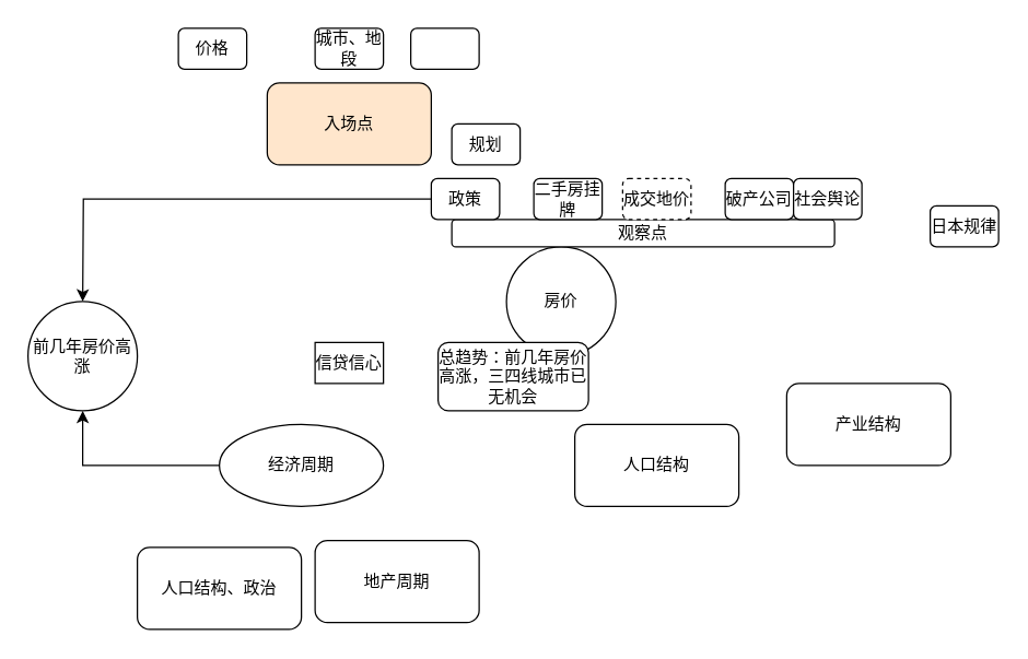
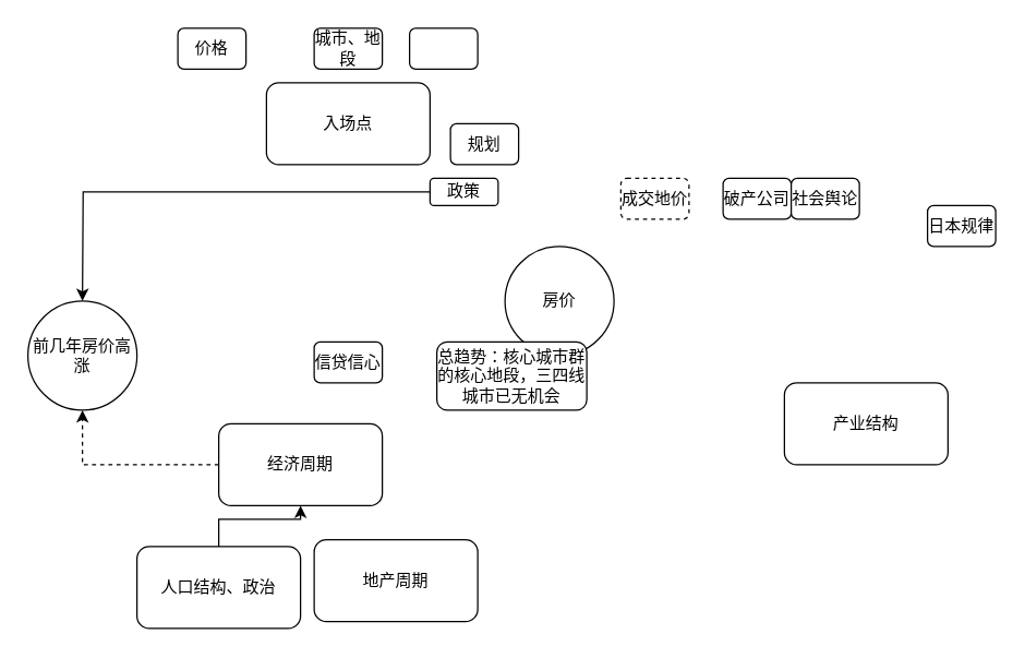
- <mxCell id="3" value="入场点" style="rounded=1;whiteSpace=wrap;html=1;fillColor=#ffe6cc;" vertex="1" parent="1"><mxGeometry x="195" y="60" width="120" height="60" as="geometry" /></mxCell>
+ <mxCell id="3" value="入场点" style="rounded=1;whiteSpace=wrap;html=1;" vertex="1" parent="1"><mxGeometry x="195" y="60" width="120" height="60" as="geometry" /></mxCell>
- <mxCell id="17" value="政策" style="rounded=1;whiteSpace=wrap;html=1;" vertex="1" parent="1"><mxGeometry x="315" y="130" width="50" height="30" as="geometry" /></mxCell>
+ <mxCell id="17" value="政策" style="rounded=1;whiteSpace=wrap;html=1;" vertex="1" parent="1"><mxGeometry x="315" y="130" width="50" height="20" as="geometry" /></mxCell>
- <mxCell id="14" value="二手房挂牌" style="rounded=1;whiteSpace=wrap;html=1;" vertex="1" parent="1"><mxGeometry x="390" y="130" width="50" height="30" as="geometry" /></mxCell>
- <mxCell id="13" value="观察点" style="rounded=1;whiteSpace=wrap;html=1;" vertex="1" parent="1"><mxGeometry x="330" y="160" width="280" height="20" as="geometry" /></mxCell>
- <mxCell id="10" value="信贷信心" style="whiteSpace=wrap;html=1;rounded=0;" vertex="1" parent="1"><mxGeometry x="230" y="250" width="50" height="30" as="geometry" /></mxCell>
+ <mxCell id="10" value="信贷信心" style="rounded=1;whiteSpace=wrap;html=1;" vertex="1" parent="1"><mxGeometry x="230" y="250" width="50" height="30" as="geometry" /></mxCell>
- <mxCell id="18" value="总趋势：前几年房价高涨，三四线城市已无机会" style="rounded=1;whiteSpace=wrap;html=1;" vertex="1" parent="1"><mxGeometry x="320" y="250" width="110" height="50" as="geometry" /></mxCell>
+ <mxCell id="18" value="总趋势：核心城市群的核心地段，三四线城市已无机会" style="rounded=1;whiteSpace=wrap;html=1;" vertex="1" parent="1"><mxGeometry x="320" y="250" width="110" height="50" as="geometry" /></mxCell>
- <mxCell id="7" style="edgeStyle=orthogonalEdgeStyle;rounded=0;orthogonalLoop=1;jettySize=auto;html=1;exitX=0;exitY=0.5;exitDx=0;exitDy=0;" edge="1" parent="1" source="8" target="22"><mxGeometry relative="1" as="geometry" /></mxCell>
+ <mxCell id="7" style="edgeStyle=orthogonalEdgeStyle;rounded=0;orthogonalLoop=1;jettySize=auto;html=1;exitX=0;exitY=0.5;exitDx=0;exitDy=0;dashed=1;" edge="1" parent="1" source="8" target="22"><mxGeometry relative="1" as="geometry" /></mxCell>
- <mxCell id="8" value="经济周期" style="ellipse;whiteSpace=wrap;html=1;" vertex="1" parent="1"><mxGeometry x="160" y="310" width="120" height="60" as="geometry" /></mxCell>
+ <mxCell id="8" value="经济周期" style="rounded=1;whiteSpace=wrap;html=1;" vertex="1" parent="1"><mxGeometry x="160" y="310" width="120" height="60" as="geometry" /></mxCell>
- <mxCell id="11" value="人口结构" style="rounded=1;whiteSpace=wrap;html=1;" vertex="1" parent="1"><mxGeometry x="420" y="310" width="120" height="60" as="geometry" /></mxCell>
+ <mxCell id="23" style="edgeStyle=orthogonalEdgeStyle;rounded=0;orthogonalLoop=1;jettySize=auto;html=1;exitX=0.5;exitY=0;exitDx=0;exitDy=0;" edge="1" parent="1" source="24" target="8"><mxGeometry relative="1" as="geometry" /></mxCell>
